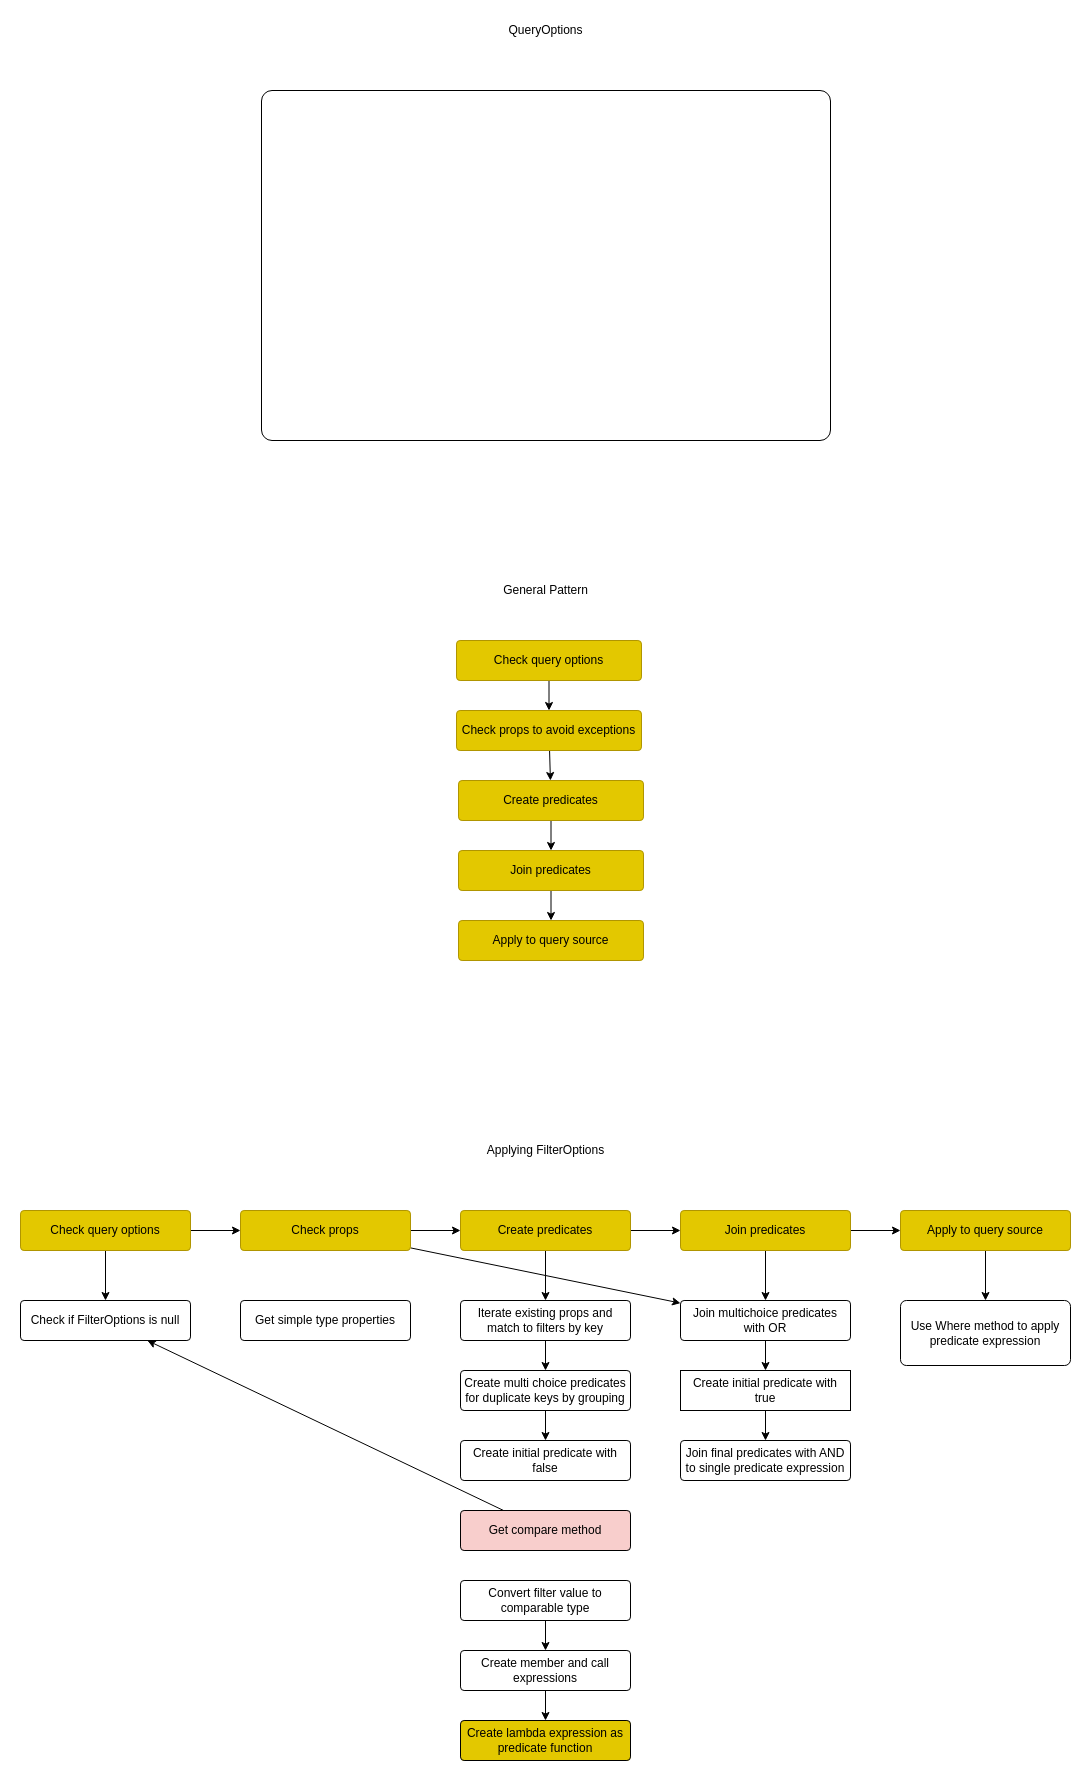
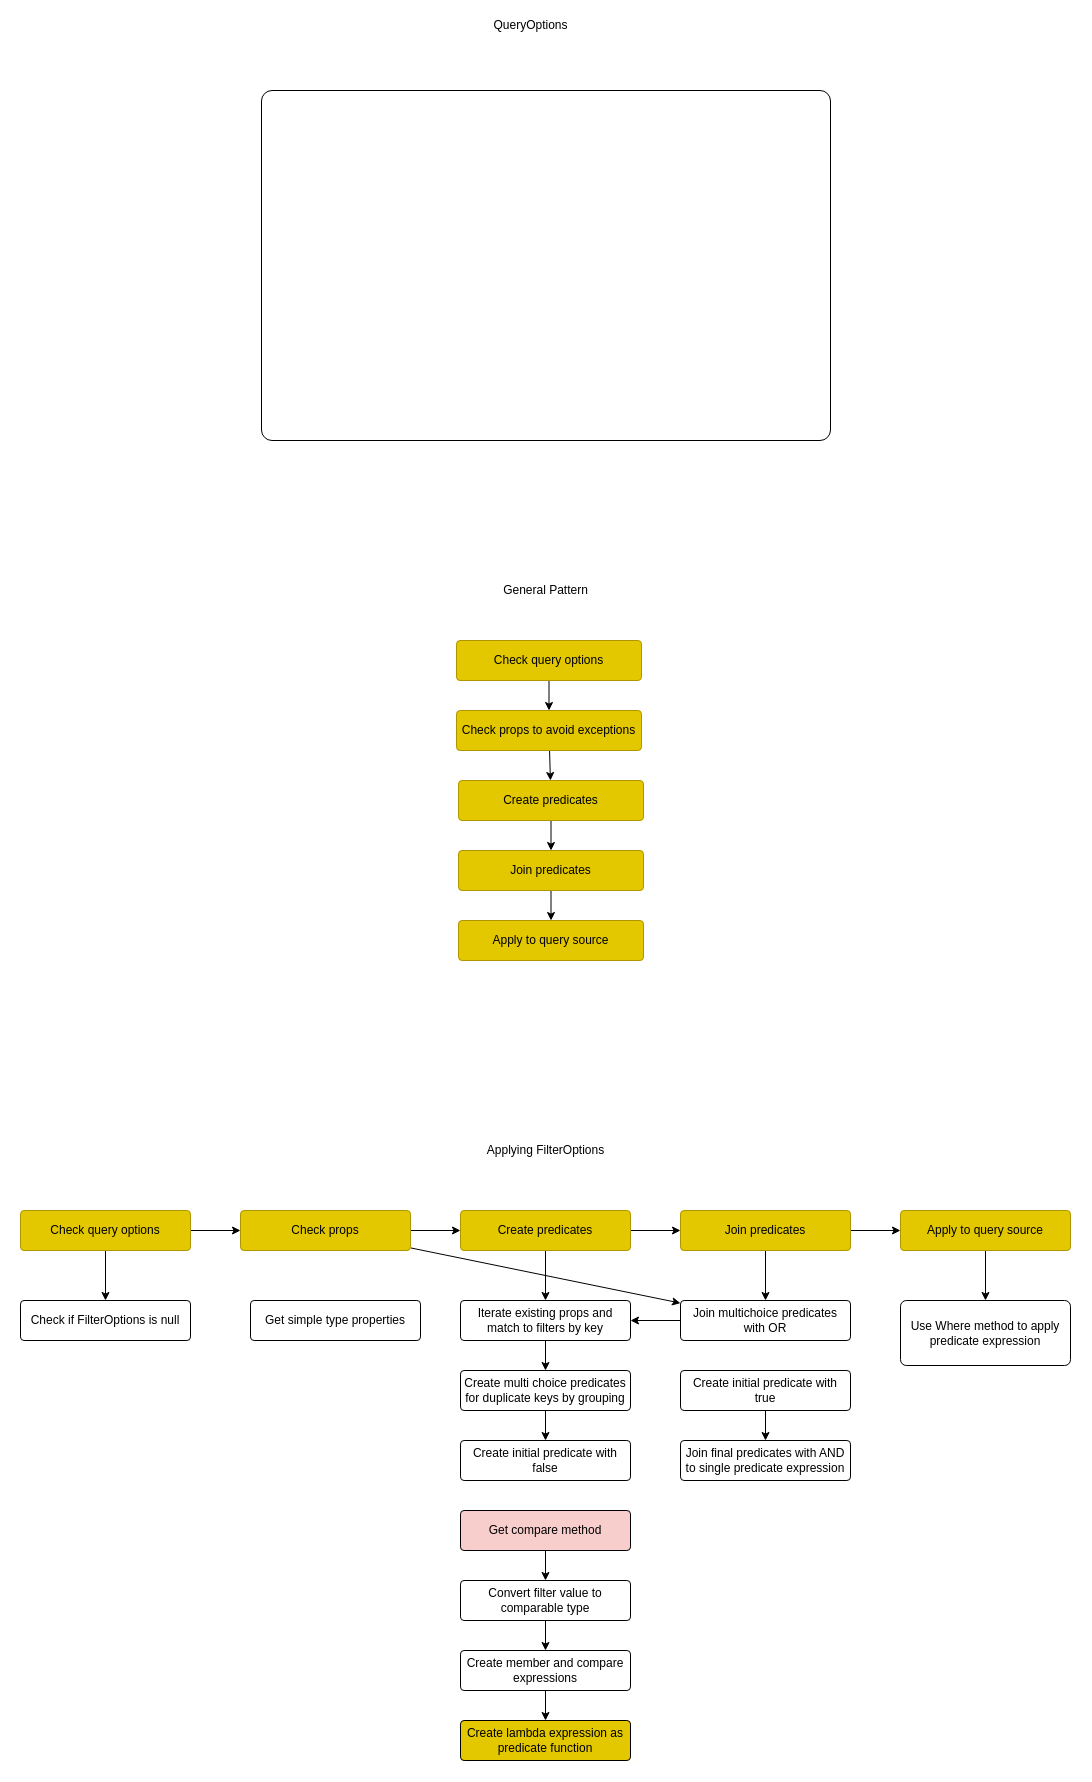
- <mxCell id="2" value="QueryOptions" style="text;html=1;align=center;verticalAlign=middle;resizable=0;points=[];autosize=1;strokeColor=none;fillColor=none;" vertex="1" parent="1"><mxGeometry x="500" y="20" width="90" height="20" as="geometry" /></mxCell>
+ <mxCell id="2" value="QueryOptions" style="text;html=1;align=center;verticalAlign=middle;resizable=0;points=[];autosize=1;strokeColor=none;fillColor=none;" vertex="1" parent="1"><mxGeometry x="485" y="15" width="90" height="20" as="geometry" /></mxCell>
- <mxCell id="22" value="Get simple type properties" style="rounded=1;whiteSpace=wrap;html=1;arcSize=9;" vertex="1" parent="1"><mxGeometry x="240" y="1300" width="170" height="40" as="geometry" /></mxCell>
+ <mxCell id="22" value="Get simple type properties" style="rounded=1;whiteSpace=wrap;html=1;arcSize=9;" vertex="1" parent="1"><mxGeometry x="250" y="1300" width="170" height="40" as="geometry" /></mxCell>
- <mxCell id="31" style="edgeStyle=none;html=1;" edge="1" parent="1" source="32" target="42"><mxGeometry relative="1" as="geometry" /></mxCell>
+ <mxCell id="31" style="edgeStyle=none;html=1;" edge="1" parent="1" source="32" target="27"><mxGeometry relative="1" as="geometry" /></mxCell>
- <mxCell id="42" value="&lt;span&gt;Create initial predicate with true&lt;/span&gt;" style="whiteSpace=wrap;html=1;arcSize=9;rounded=0;" vertex="1" parent="1"><mxGeometry x="680" y="1370" width="170" height="40" as="geometry" /></mxCell>
+ <mxCell id="42" value="&lt;span&gt;Create initial predicate with true&lt;/span&gt;" style="rounded=1;whiteSpace=wrap;html=1;arcSize=9;" vertex="1" parent="1"><mxGeometry x="680" y="1370" width="170" height="40" as="geometry" /></mxCell>
- <mxCell id="39" style="edgeStyle=none;html=1;" edge="1" parent="1" source="40" target="18"><mxGeometry relative="1" as="geometry" /></mxCell>
+ <mxCell id="39" style="edgeStyle=none;html=1;entryX=0.5;entryY=0;entryDx=0;entryDy=0;" edge="1" parent="1" source="40" target="45"><mxGeometry relative="1" as="geometry" /></mxCell>
- <mxCell id="47" value="Create member and call expressions" style="rounded=1;whiteSpace=wrap;html=1;arcSize=9;" vertex="1" parent="1"><mxGeometry x="460" y="1650" width="170" height="40" as="geometry" /></mxCell>
+ <mxCell id="47" value="Create member and compare expressions" style="rounded=1;whiteSpace=wrap;html=1;arcSize=9;" vertex="1" parent="1"><mxGeometry x="460" y="1650" width="170" height="40" as="geometry" /></mxCell>
